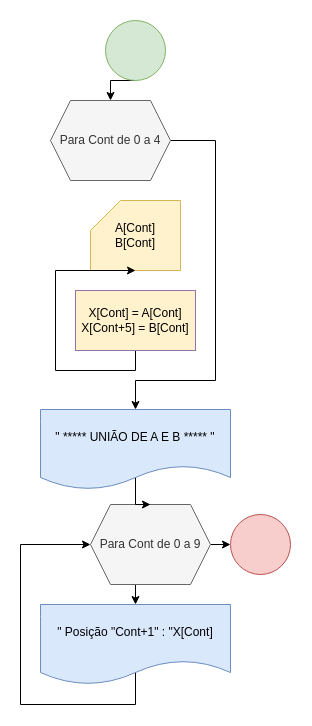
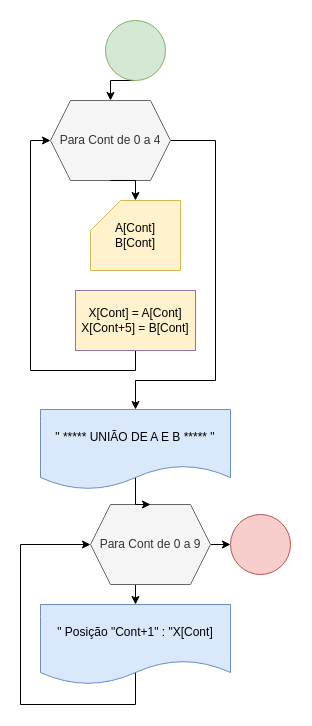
+ <mxCell id="7" style="edgeStyle=orthogonalEdgeStyle;rounded=0;orthogonalLoop=1;jettySize=auto;html=1;exitX=0.5;exitY=1;exitDx=0;exitDy=0;entryX=0.5;entryY=0;entryDx=0;entryDy=0;entryPerimeter=0;" edge="1" parent="1" source="5" target="6"><mxGeometry relative="1" as="geometry" /></mxCell>
- <mxCell id="8" style="edgeStyle=orthogonalEdgeStyle;rounded=0;orthogonalLoop=1;jettySize=auto;html=1;exitX=0.5;exitY=1;exitDx=0;exitDy=0;" edge="1" parent="1" source="9" target="6"><mxGeometry relative="1" as="geometry" /></mxCell>
+ <mxCell id="8" style="edgeStyle=orthogonalEdgeStyle;rounded=0;orthogonalLoop=1;jettySize=auto;html=1;exitX=0.5;exitY=1;exitDx=0;exitDy=0;entryX=0;entryY=0.5;entryDx=0;entryDy=0;" edge="1" parent="1" source="9" target="5"><mxGeometry relative="1" as="geometry" /></mxCell>
